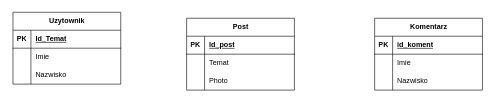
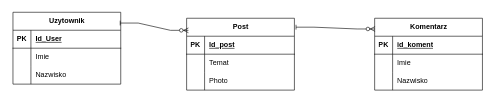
+ <mxCell id="33" value="" style="edgeStyle=entityRelationEdgeStyle;fontSize=12;html=1;endArrow=ERzeroToMany;startArrow=baseDash;rounded=0;startFill=0;exitX=1.015;exitY=0.124;exitDx=0;exitDy=0;exitPerimeter=0;entryX=0.004;entryY=0.149;entryDx=0;entryDy=0;entryPerimeter=0;" edge="1" parent="1" source="22" target="2"><mxGeometry width="100" height="100" relative="1" as="geometry"><mxPoint x="290" y="180" as="sourcePoint" /><mxPoint x="404" y="192" as="targetPoint" /></mxGeometry></mxCell>
+ <mxCell id="32" value="" style="edgeStyle=entityRelationEdgeStyle;fontSize=12;html=1;endArrow=ERzeroToMany;startArrow=baseDash;rounded=0;startFill=0;exitX=0.995;exitY=0.15;exitDx=0;exitDy=0;exitPerimeter=0;entryX=0.017;entryY=0.168;entryDx=0;entryDy=0;entryPerimeter=0;" edge="1" parent="1" source="12" target="22"><mxGeometry width="100" height="100" relative="1" as="geometry"><mxPoint x="250" y="300" as="sourcePoint" /><mxPoint x="350" y="200" as="targetPoint" /></mxGeometry></mxCell>
- <mxCell id="15" value="Id_Temat" style="shape=partialRectangle;connectable=0;fillColor=none;top=0;left=0;bottom=0;right=0;align=left;spacingLeft=6;fontStyle=5;overflow=hidden;whiteSpace=wrap;html=1;" vertex="1" parent="13"><mxGeometry x="30" width="150" height="30" as="geometry"><mxRectangle width="150" height="30" as="alternateBounds" /></mxGeometry></mxCell>
+ <mxCell id="15" value="Id_User" style="shape=partialRectangle;connectable=0;fillColor=none;top=0;left=0;bottom=0;right=0;align=left;spacingLeft=6;fontStyle=5;overflow=hidden;whiteSpace=wrap;html=1;" vertex="1" parent="13"><mxGeometry x="30" width="150" height="30" as="geometry"><mxRectangle width="150" height="30" as="alternateBounds" /></mxGeometry></mxCell>
